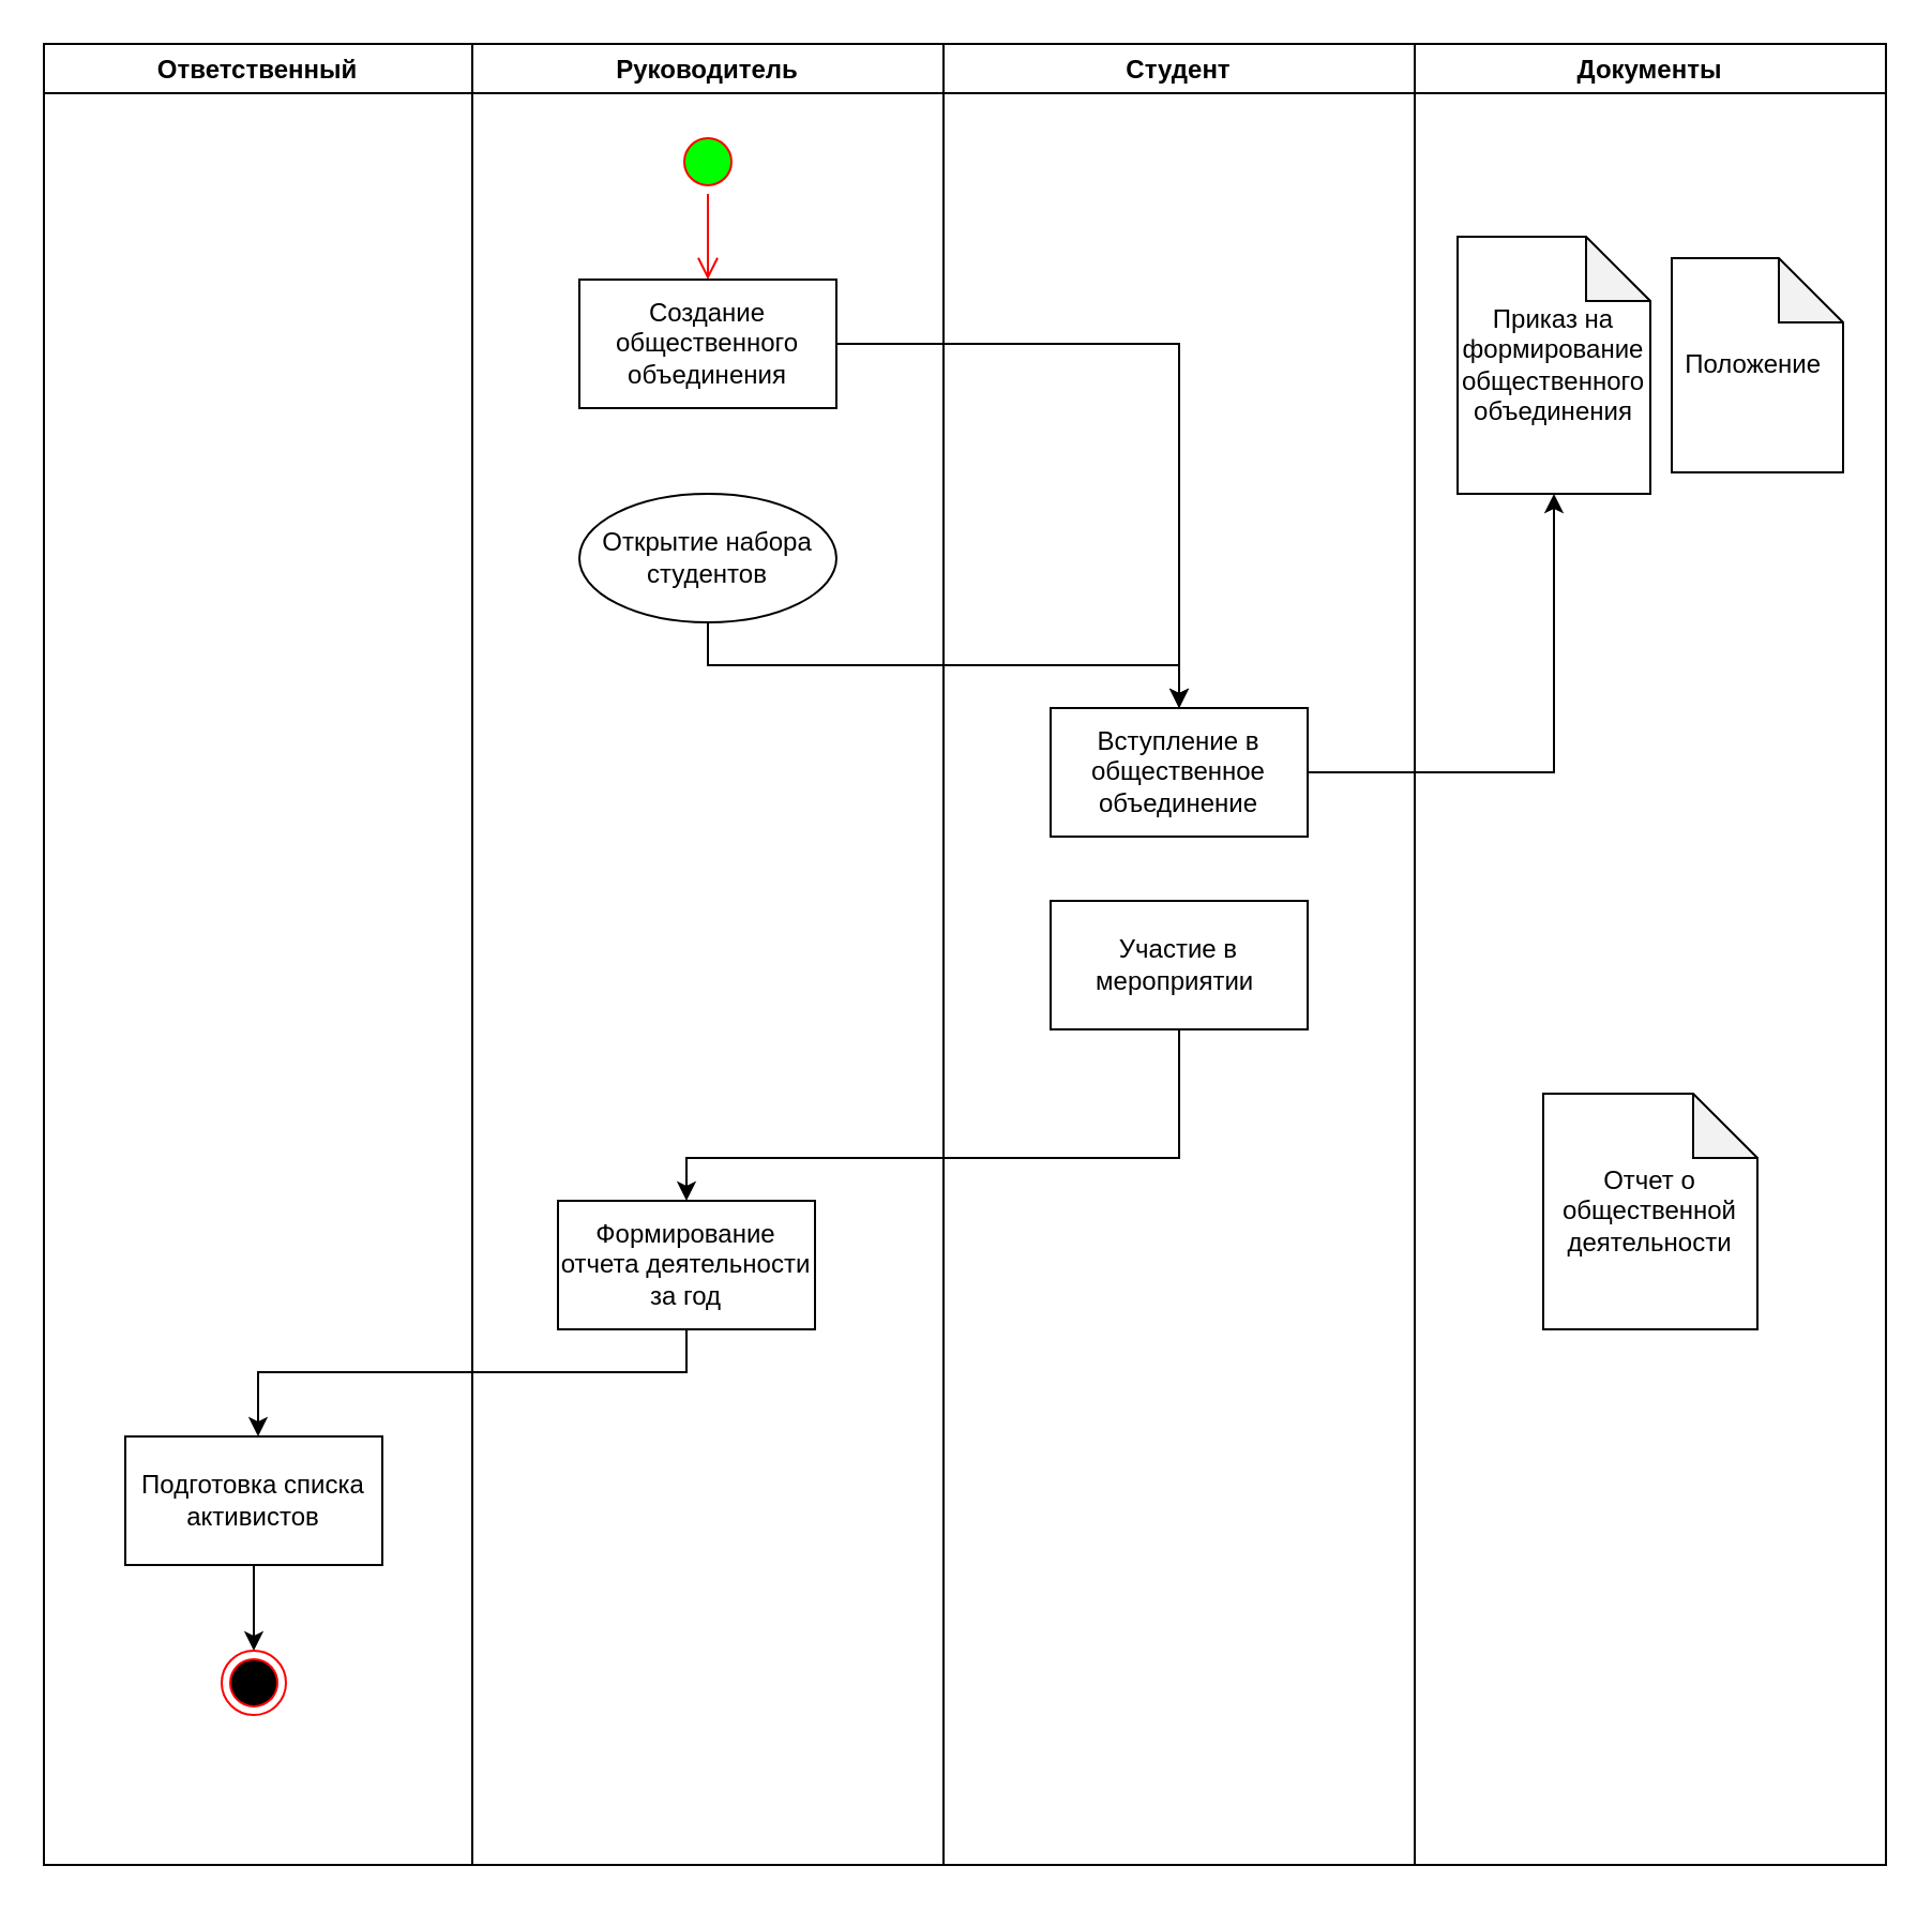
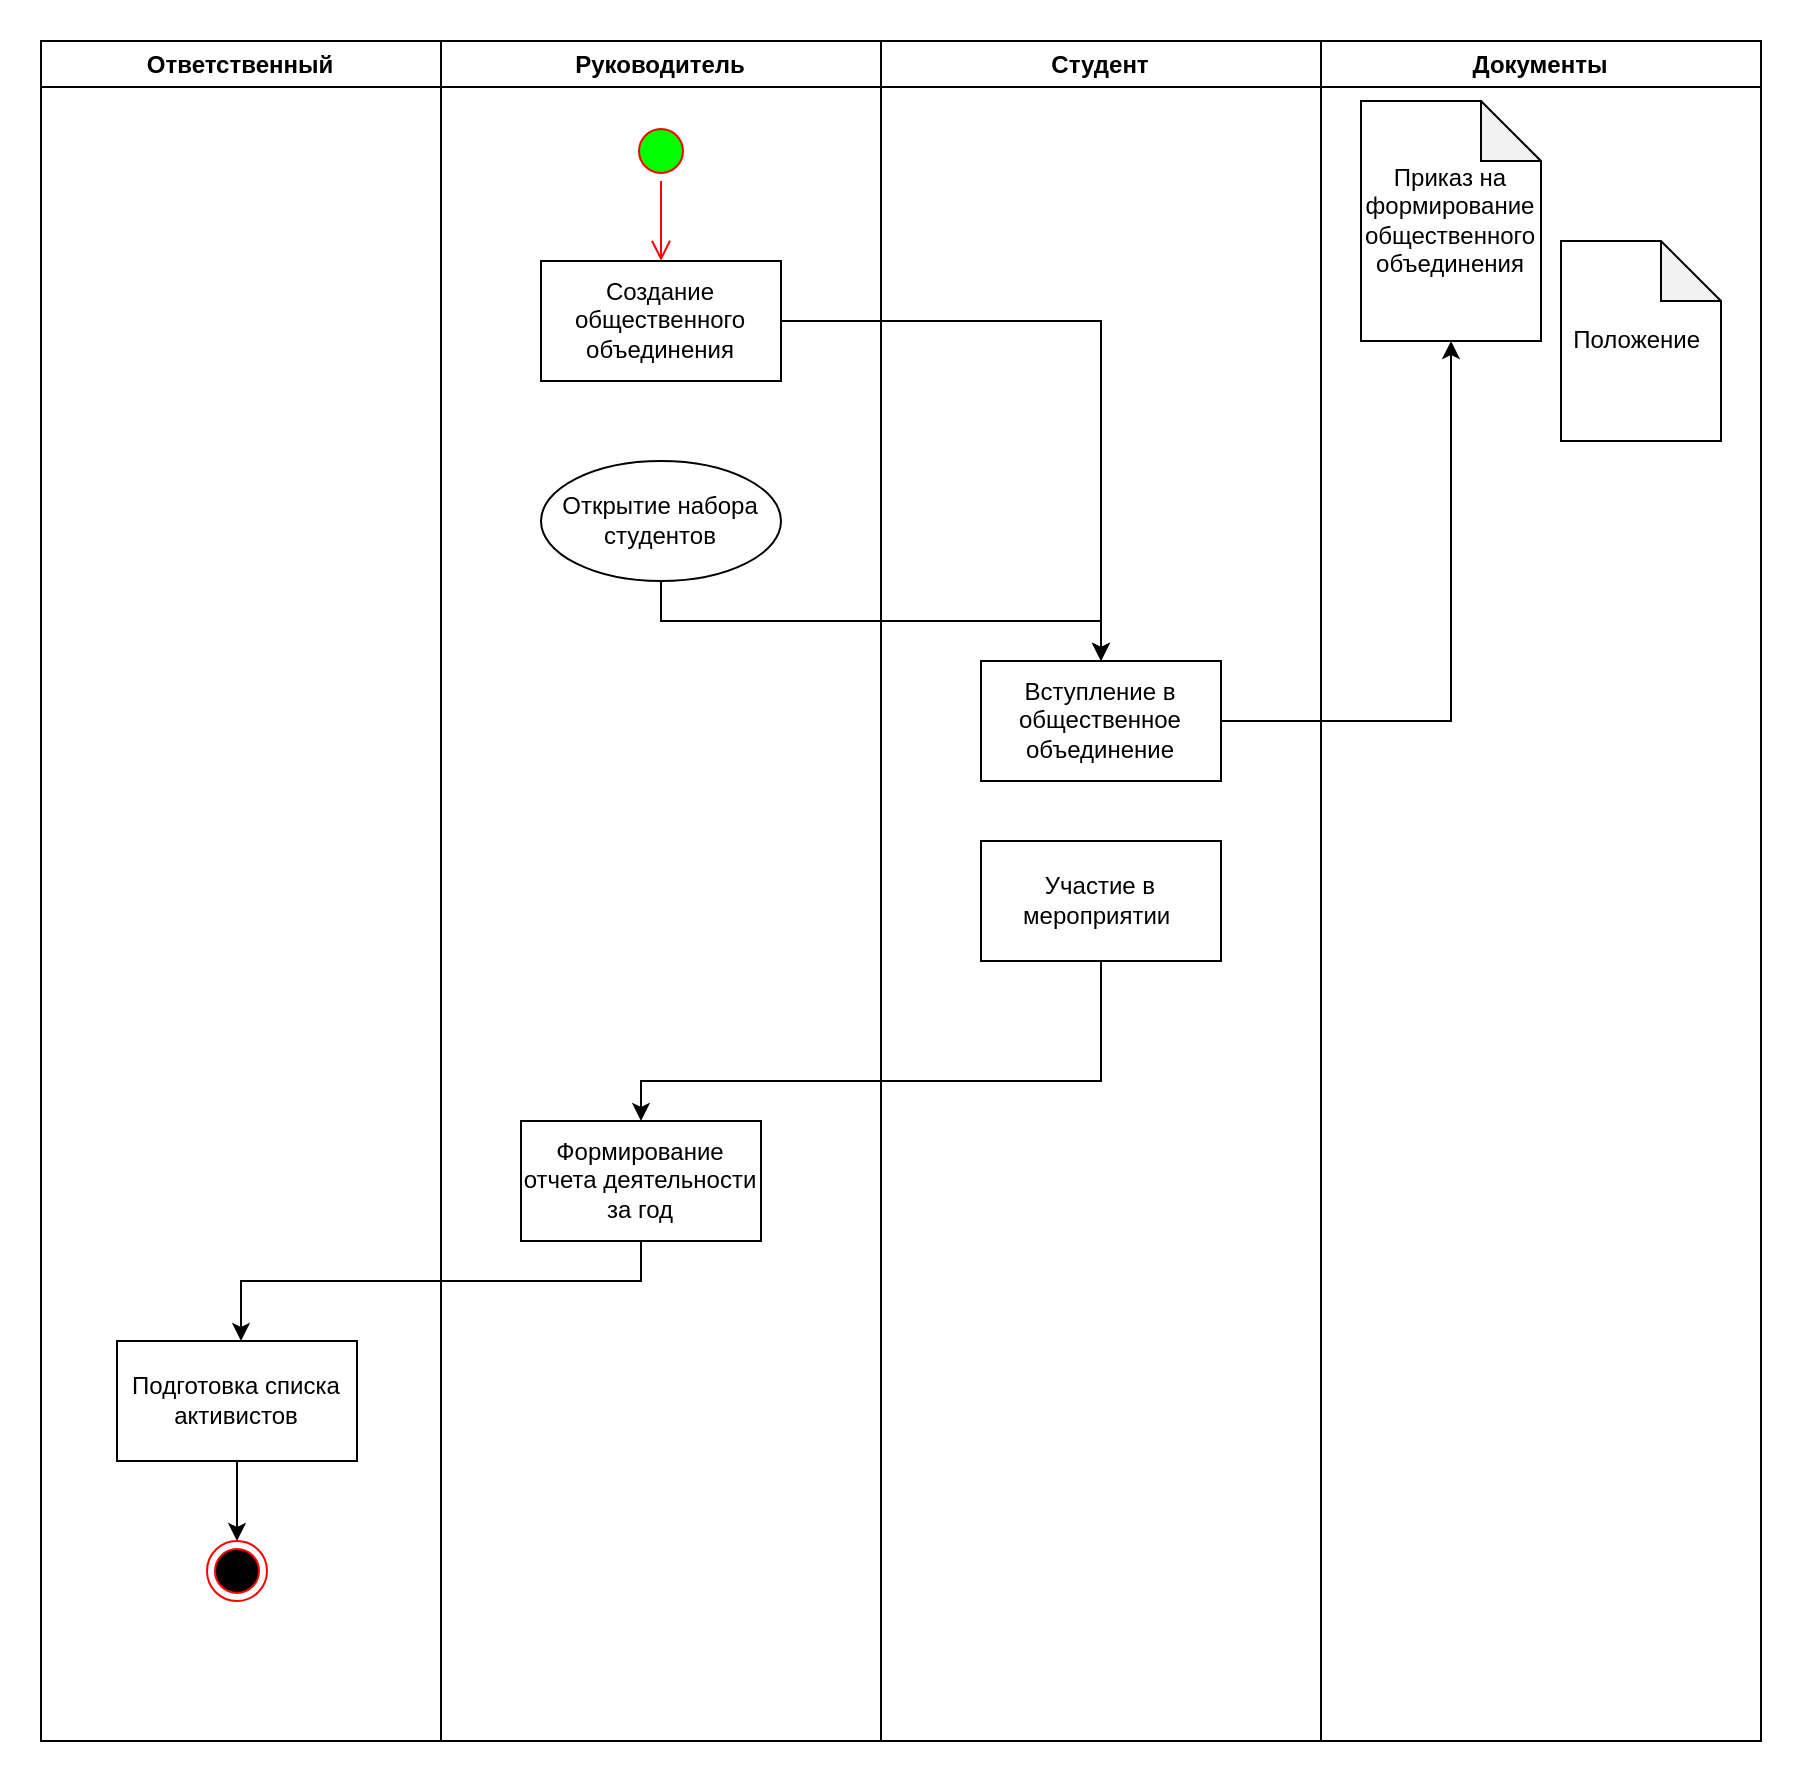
- <mxCell id="7" value="Приказ на формирование общественного объединения" style="shape=note;whiteSpace=wrap;html=1;backgroundOutline=1;darkOpacity=0.05;fillColor=none;" parent="6" vertex="1"><mxGeometry x="20" y="90" width="90" height="120" as="geometry" /></mxCell>
+ <mxCell id="7" value="Приказ на формирование общественного объединения" style="shape=note;whiteSpace=wrap;html=1;backgroundOutline=1;darkOpacity=0.05;fillColor=none;" parent="6" vertex="1"><mxGeometry x="20" y="30" width="90" height="120" as="geometry" /></mxCell>
- <mxCell id="9" value="Отчет о общественной деятельности" style="shape=note;whiteSpace=wrap;html=1;backgroundOutline=1;darkOpacity=0.05;fillColor=none;" parent="6" vertex="1"><mxGeometry x="60" y="490" width="100" height="110" as="geometry" /></mxCell>
